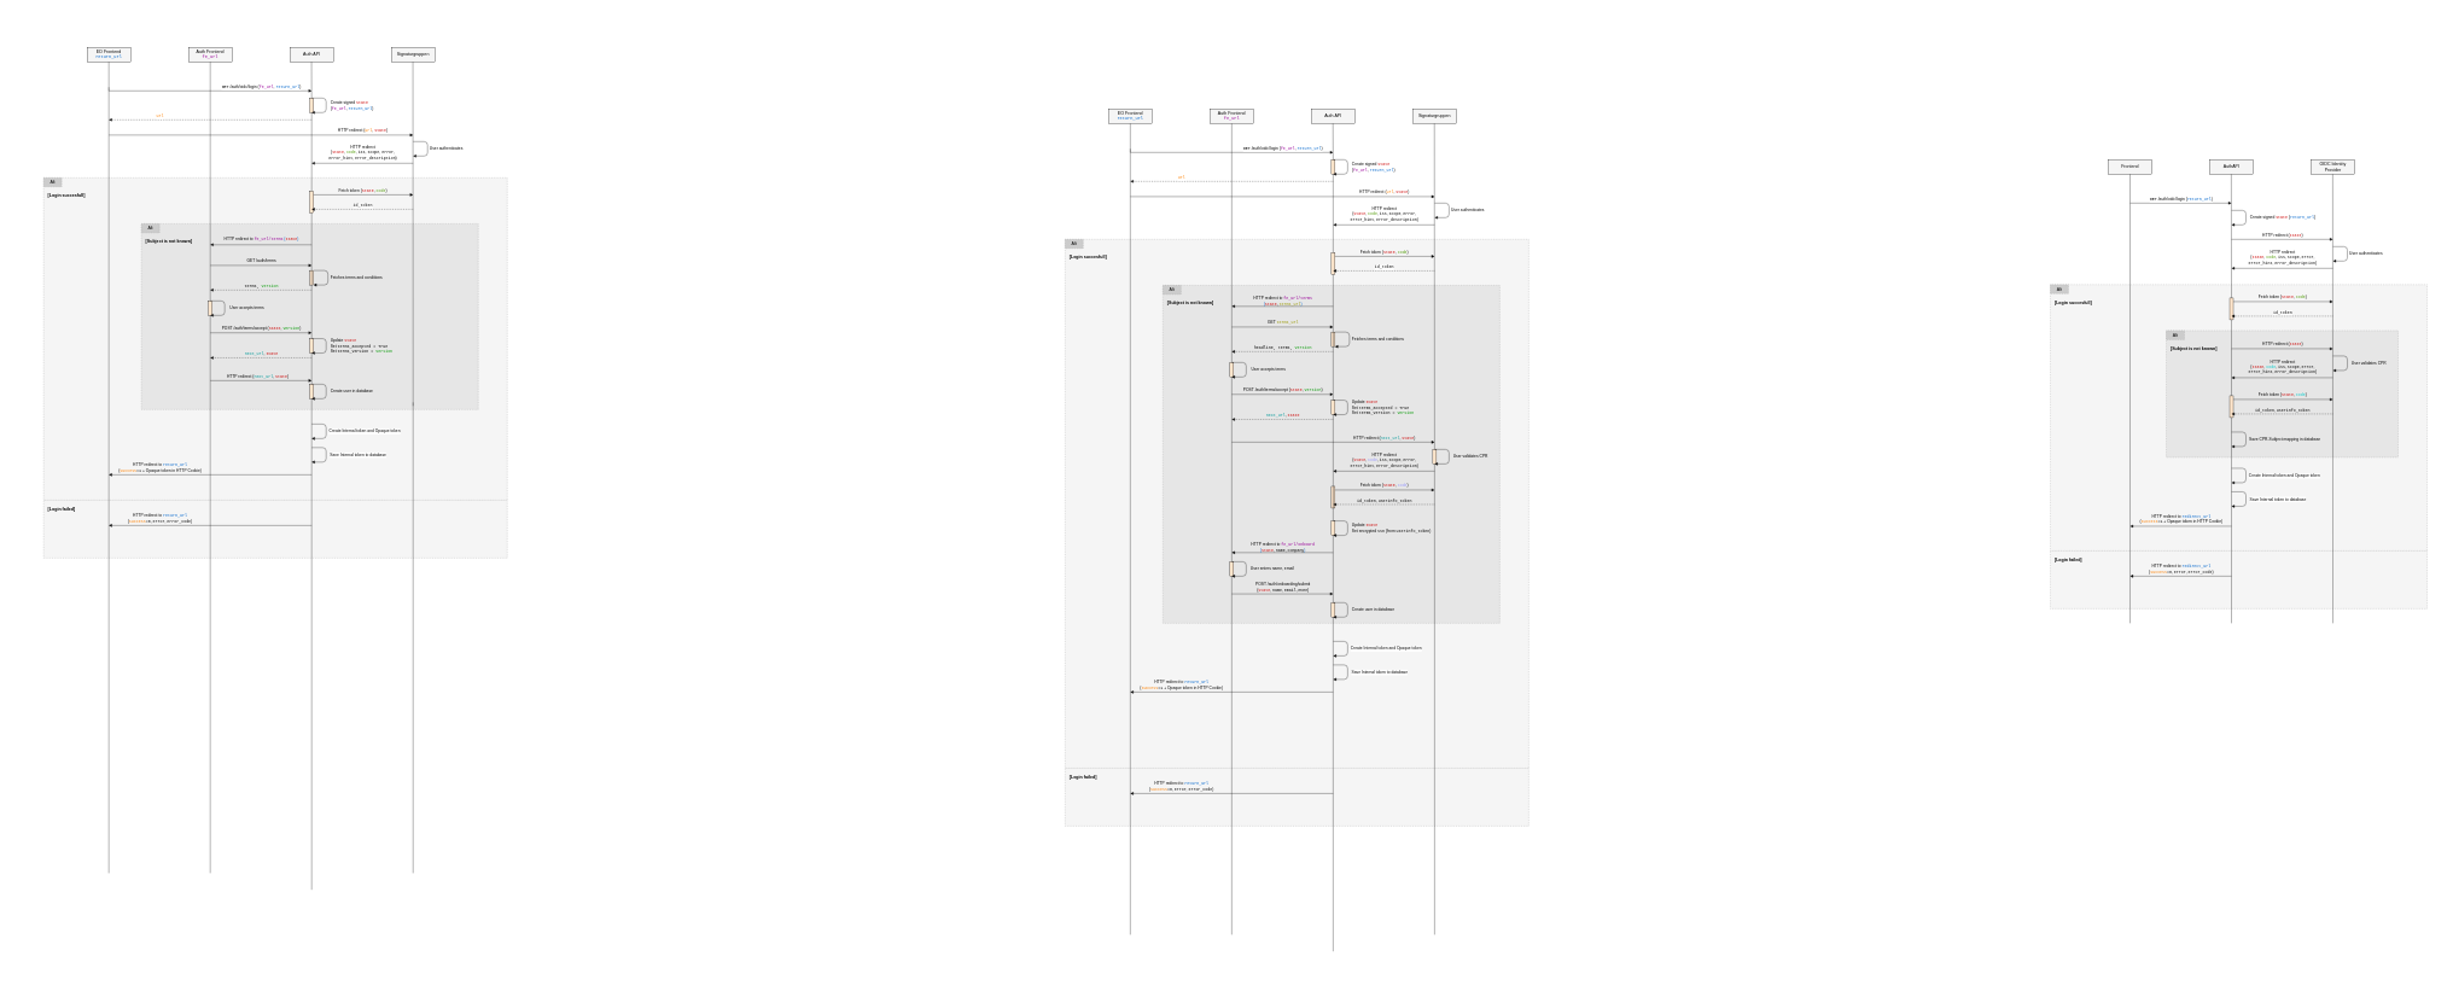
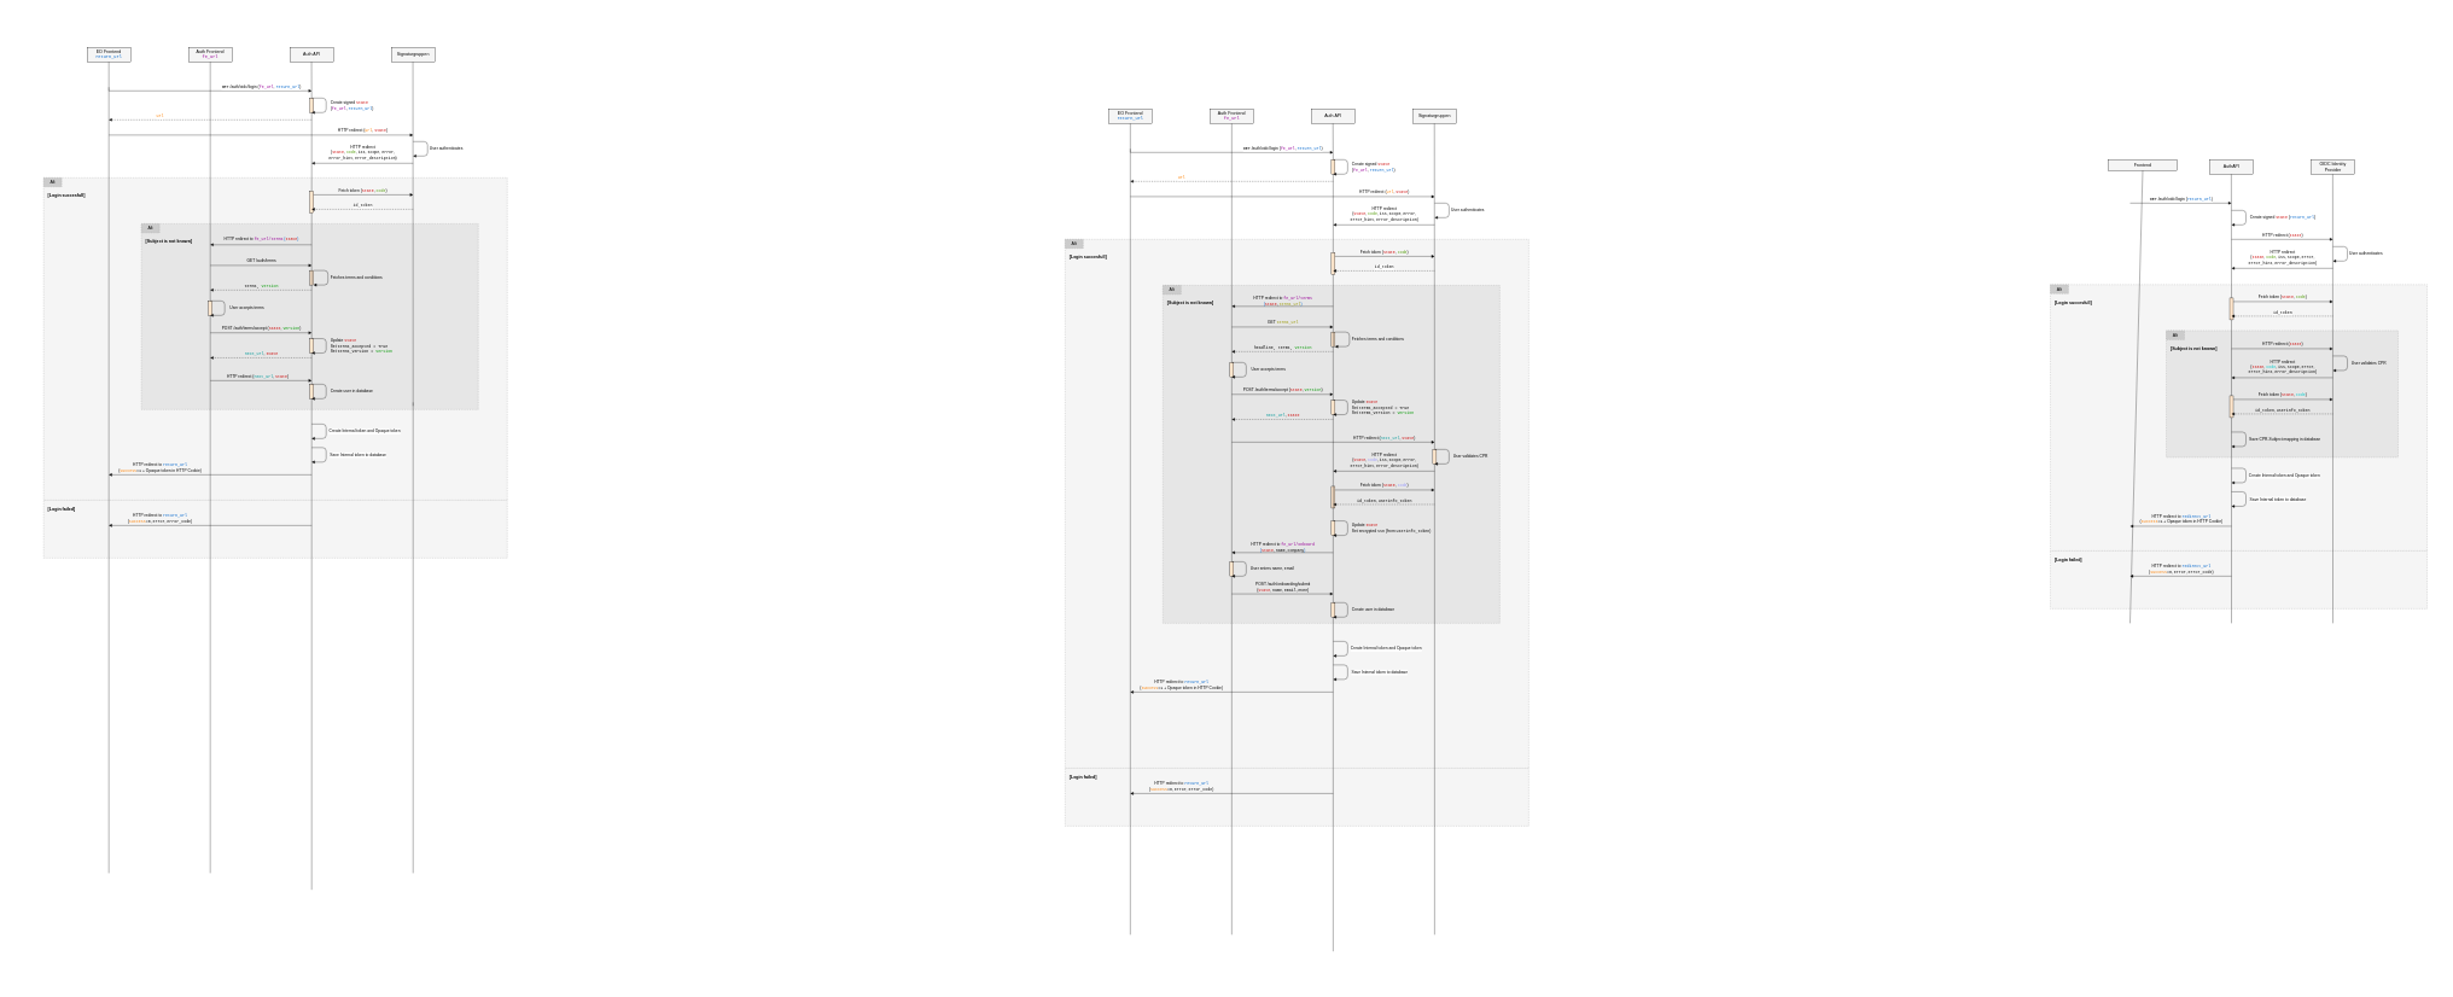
- <mxCell id="51" value="Frontend" style="rounded=0;whiteSpace=wrap;html=1;fillColor=#F5F5F5;" vertex="1" parent="1"><mxGeometry x="5820" y="440" width="120" height="40" as="geometry" /></mxCell>
+ <mxCell id="51" value="Frontend" style="rounded=0;whiteSpace=wrap;html=1;fillColor=#F5F5F5;" vertex="1" parent="1"><mxGeometry x="5820" y="440" width="190" height="30" as="geometry" /></mxCell>
